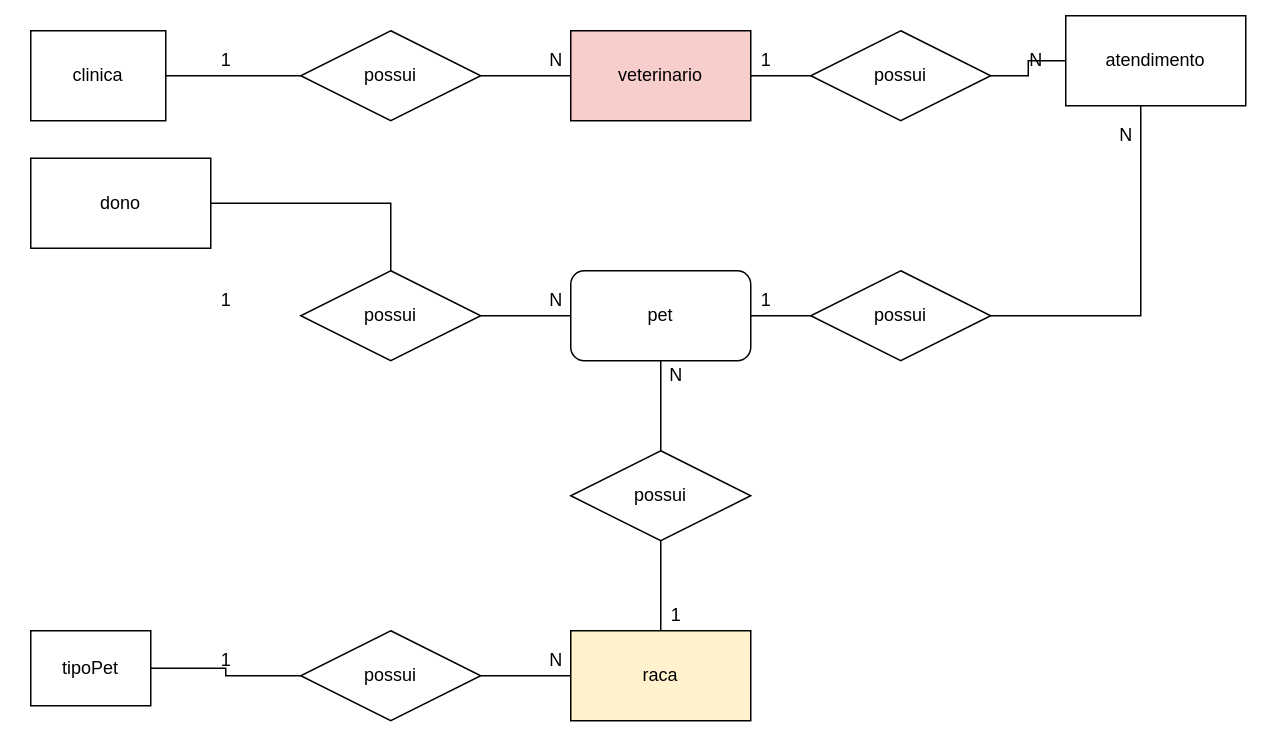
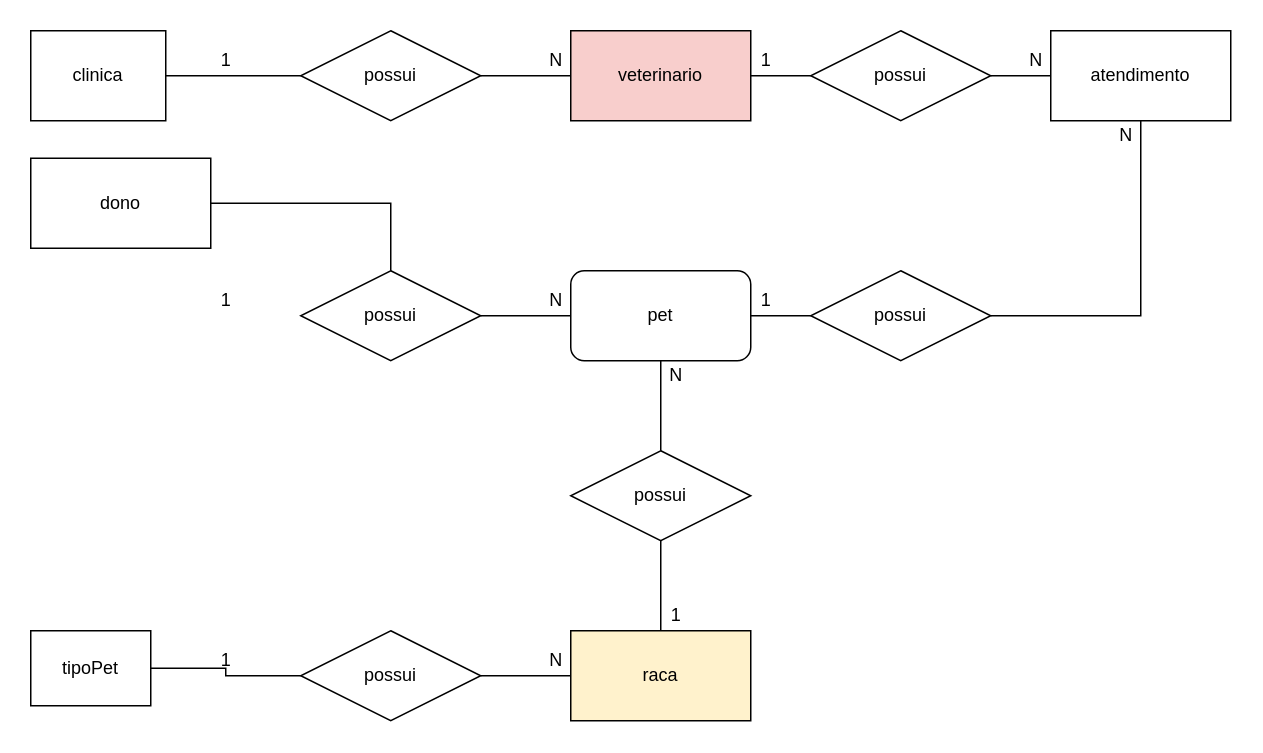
- <mxCell id="12" value="atendimento" style="rounded=0;whiteSpace=wrap;html=1;" parent="1" vertex="1"><mxGeometry x="710" y="10" width="120" height="60" as="geometry" /></mxCell>
+ <mxCell id="12" value="atendimento" style="rounded=0;whiteSpace=wrap;html=1;" parent="1" vertex="1"><mxGeometry x="700" y="20" width="120" height="60" as="geometry" /></mxCell>
